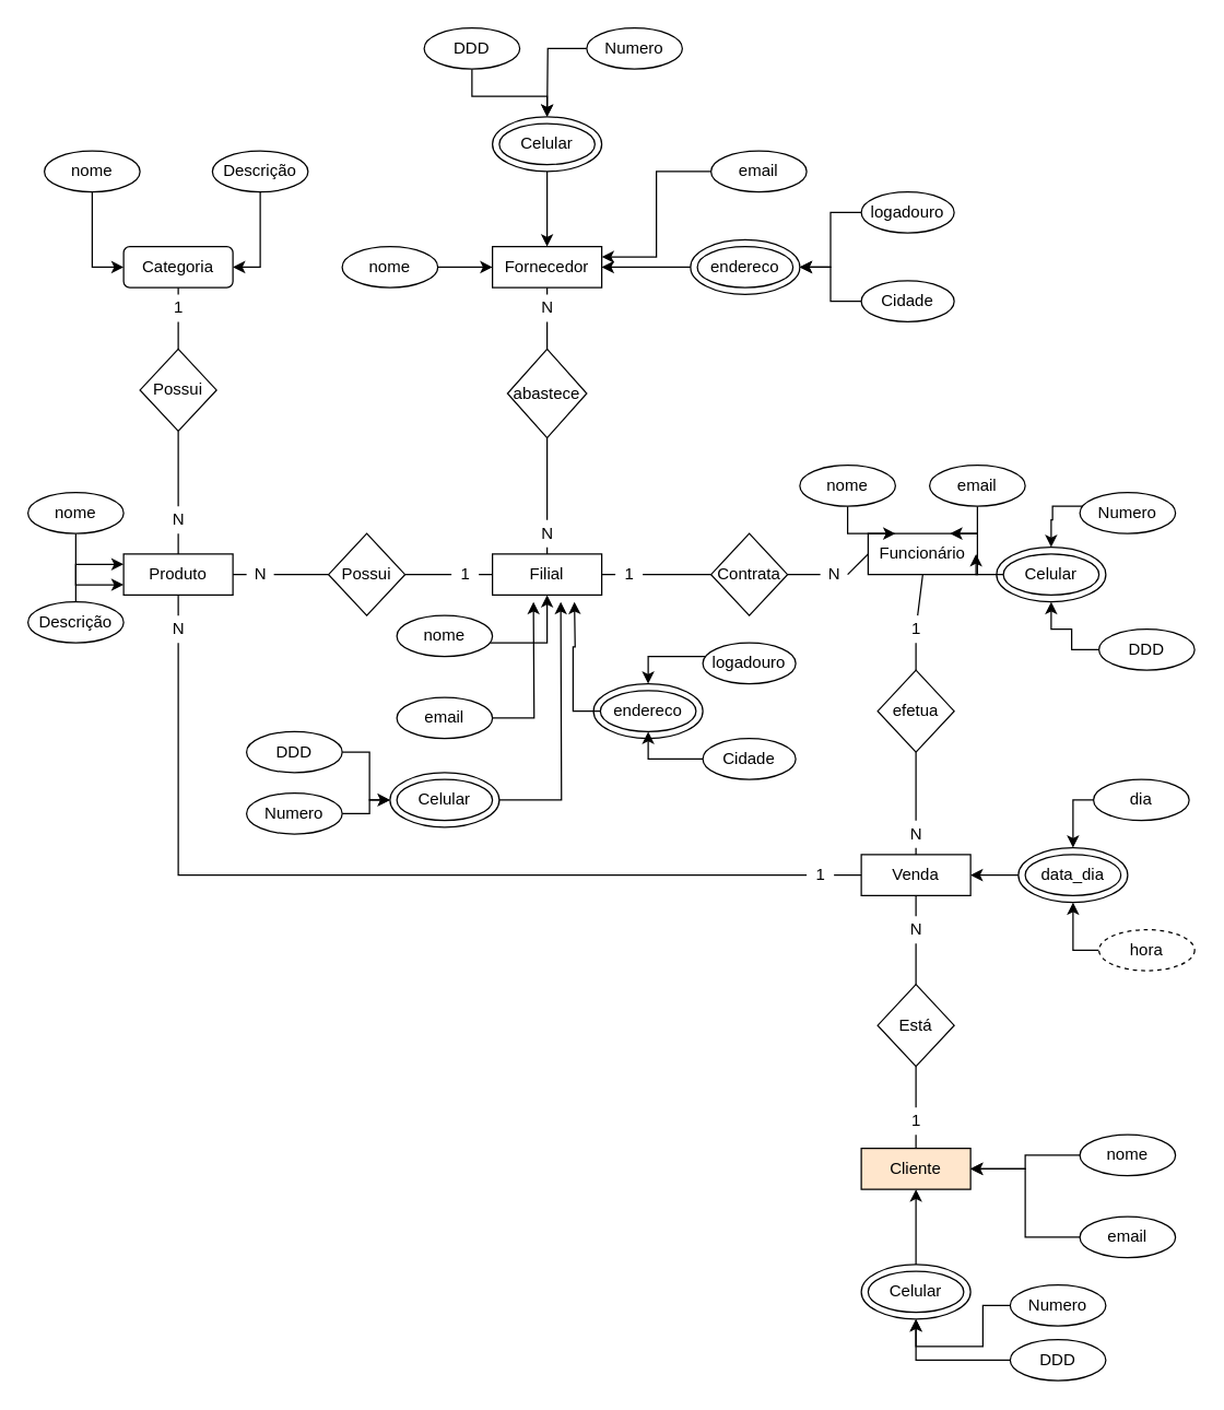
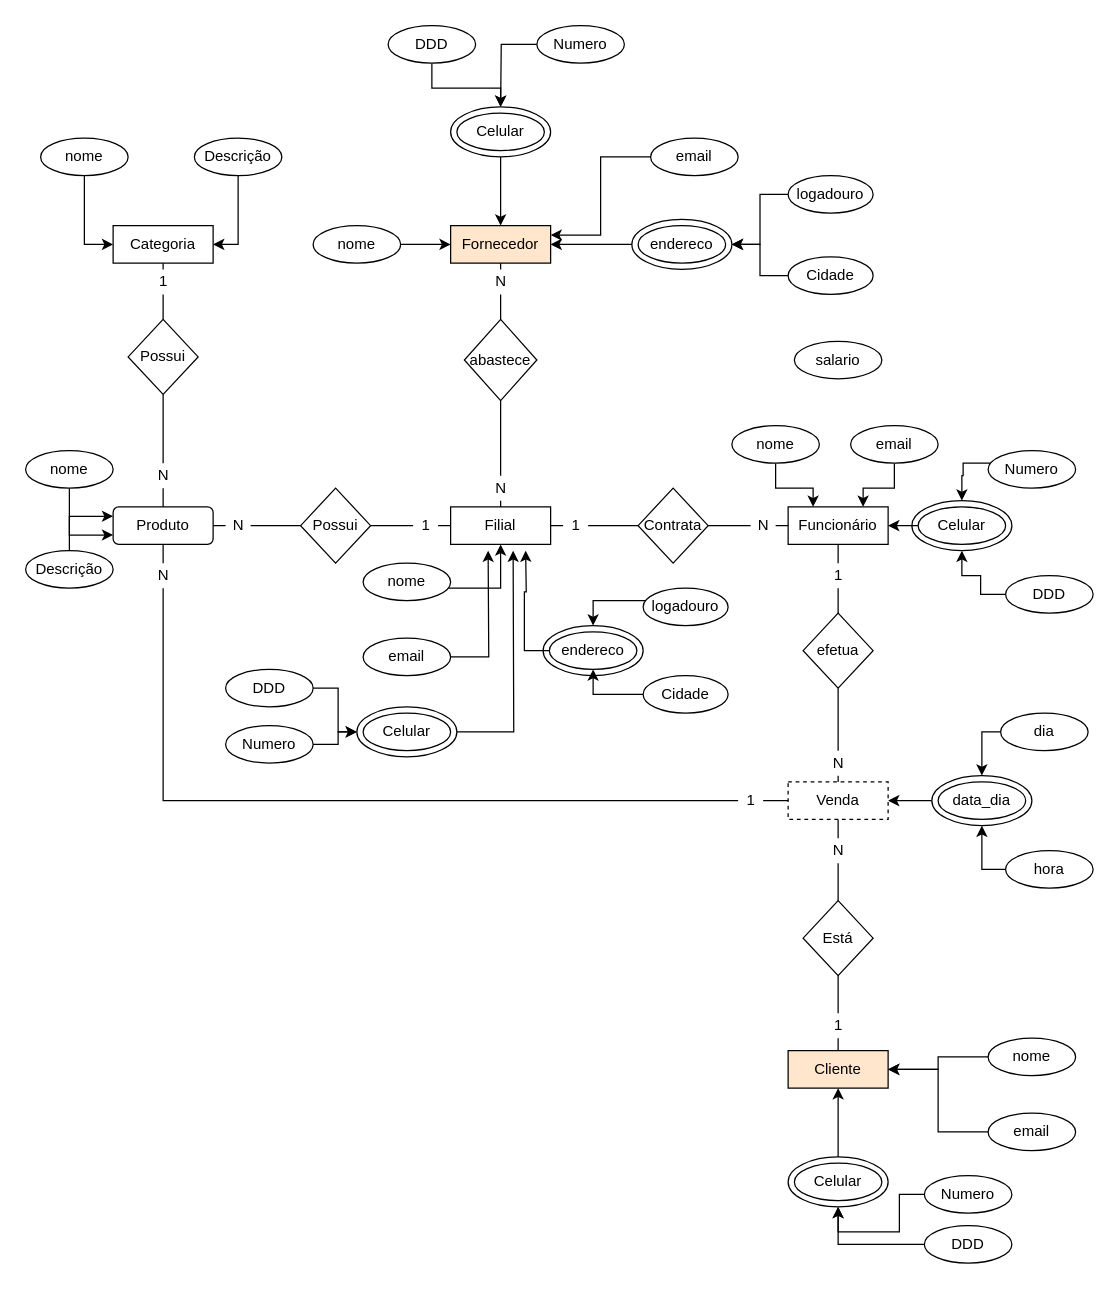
- <mxCell id="8" value="Categoria" style="whiteSpace=wrap;html=1;rounded=1;" vertex="1" parent="1"><mxGeometry x="90" y="180" width="80" height="30" as="geometry" /></mxCell>
+ <mxCell id="8" value="Categoria" style="rounded=0;whiteSpace=wrap;html=1;" vertex="1" parent="1"><mxGeometry x="90" y="180" width="80" height="30" as="geometry" /></mxCell>
- <mxCell id="4" value="Fornecedor" style="rounded=0;whiteSpace=wrap;html=1;" vertex="1" parent="1"><mxGeometry x="360" y="180" width="80" height="30" as="geometry" /></mxCell>
+ <mxCell id="4" value="Fornecedor" style="rounded=0;whiteSpace=wrap;html=1;fillColor=#ffe6cc;" vertex="1" parent="1"><mxGeometry x="360" y="180" width="80" height="30" as="geometry" /></mxCell>
+ <mxCell id="93" value="salario" style="ellipse;whiteSpace=wrap;html=1;" vertex="1" parent="1"><mxGeometry x="635" y="272.5" width="70" height="30" as="geometry" /></mxCell>
- <mxCell id="3" value="Funcionário" style="rounded=0;whiteSpace=wrap;html=1;" vertex="1" parent="1"><mxGeometry x="635" y="390" width="80" height="30" as="geometry" /></mxCell>
+ <mxCell id="3" value="Funcionário" style="rounded=0;whiteSpace=wrap;html=1;" vertex="1" parent="1"><mxGeometry x="630" y="405" width="80" height="30" as="geometry" /></mxCell>
- <mxCell id="6" value="Produto" style="rounded=0;whiteSpace=wrap;html=1;" vertex="1" parent="1"><mxGeometry x="90" y="405" width="80" height="30" as="geometry" /></mxCell>
+ <mxCell id="6" value="Produto" style="whiteSpace=wrap;html=1;rounded=1;" vertex="1" parent="1"><mxGeometry x="90" y="405" width="80" height="30" as="geometry" /></mxCell>
- <mxCell id="9" value="Contrata" style="rhombus;whiteSpace=wrap;html=1;" vertex="1" parent="1"><mxGeometry x="520" y="390" width="56" height="60" as="geometry" /></mxCell>
+ <mxCell id="9" value="Contrata" style="rhombus;whiteSpace=wrap;html=1;" vertex="1" parent="1"><mxGeometry x="510" y="390" width="56" height="60" as="geometry" /></mxCell>
- <mxCell id="5" value="Venda" style="rounded=0;whiteSpace=wrap;html=1;" vertex="1" parent="1"><mxGeometry x="630" y="625" width="80" height="30" as="geometry" /></mxCell>
+ <mxCell id="5" value="Venda" style="rounded=0;whiteSpace=wrap;html=1;dashed=1;" vertex="1" parent="1"><mxGeometry x="630" y="625" width="80" height="30" as="geometry" /></mxCell>
- <mxCell id="100" value="hora" style="ellipse;whiteSpace=wrap;html=1;dashed=1;" vertex="1" parent="1"><mxGeometry x="804" y="680" width="70" height="30" as="geometry" /></mxCell>
+ <mxCell id="100" value="hora" style="ellipse;whiteSpace=wrap;html=1;" vertex="1" parent="1"><mxGeometry x="804" y="680" width="70" height="30" as="geometry" /></mxCell>
